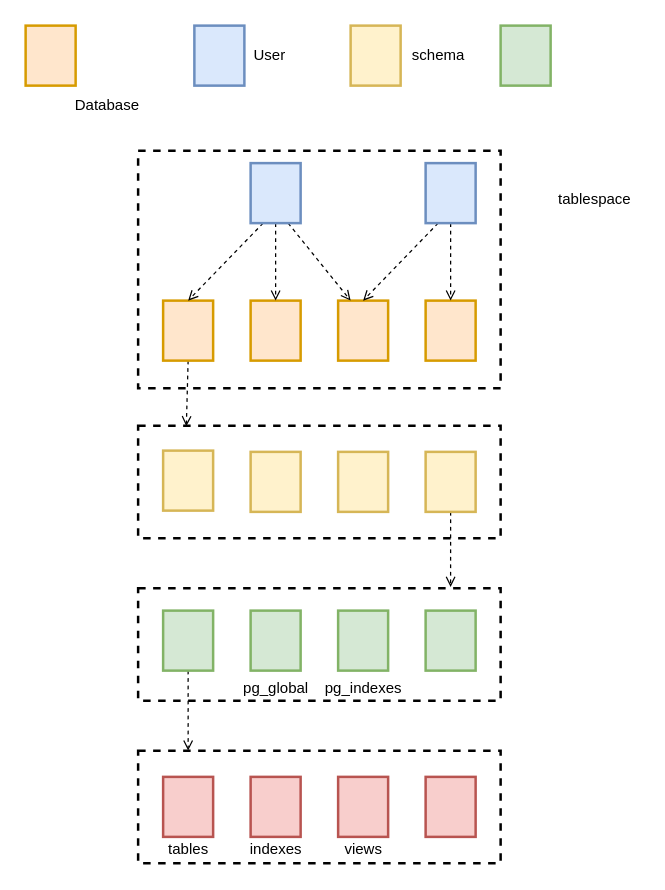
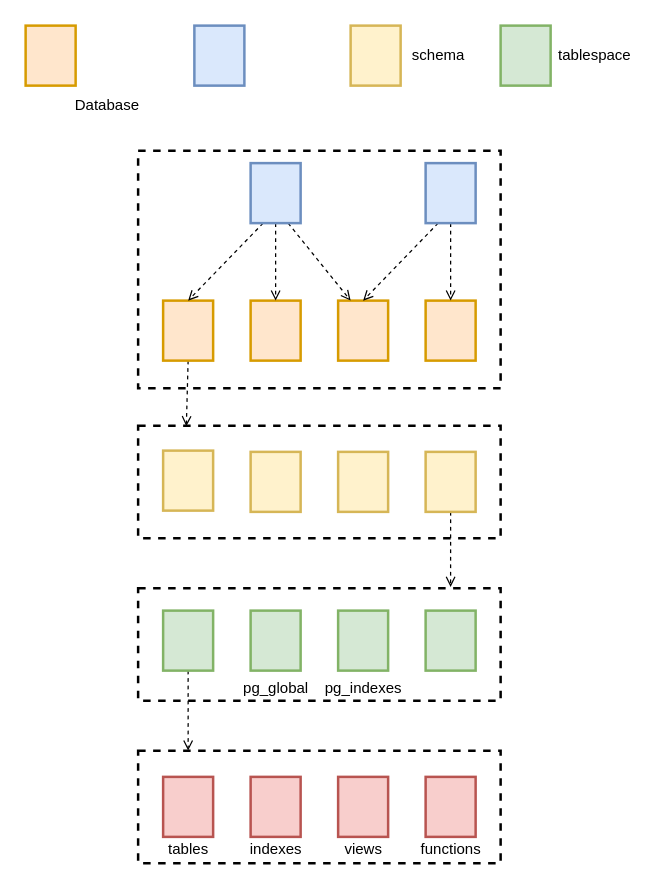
- <mxCell id="18" value="User" style="text;html=1;align=center;verticalAlign=middle;resizable=0;points=[];autosize=1;strokeColor=none;sketch=0;strokeWidth=2;" parent="1" vertex="1"><mxGeometry x="195" y="34" width="40" height="20" as="geometry" /></mxCell>
- <mxCell id="36" value="tablespace" style="text;html=1;align=center;verticalAlign=middle;resizable=0;points=[];autosize=1;strokeColor=none;sketch=0;strokeWidth=2;" parent="1" vertex="1"><mxGeometry x="440" y="149" width="70" height="20" as="geometry" /></mxCell>
+ <mxCell id="36" value="tablespace" style="text;html=1;align=center;verticalAlign=middle;resizable=0;points=[];autosize=1;strokeColor=none;sketch=0;strokeWidth=2;" parent="1" vertex="1"><mxGeometry x="440" y="34" width="70" height="20" as="geometry" /></mxCell>
+ <mxCell id="45" value="functions" style="text;html=1;align=center;verticalAlign=middle;resizable=0;points=[];autosize=1;strokeColor=none;sketch=0;strokeWidth=2;" parent="1" vertex="1"><mxGeometry x="330" y="669" width="60" height="20" as="geometry" /></mxCell>
